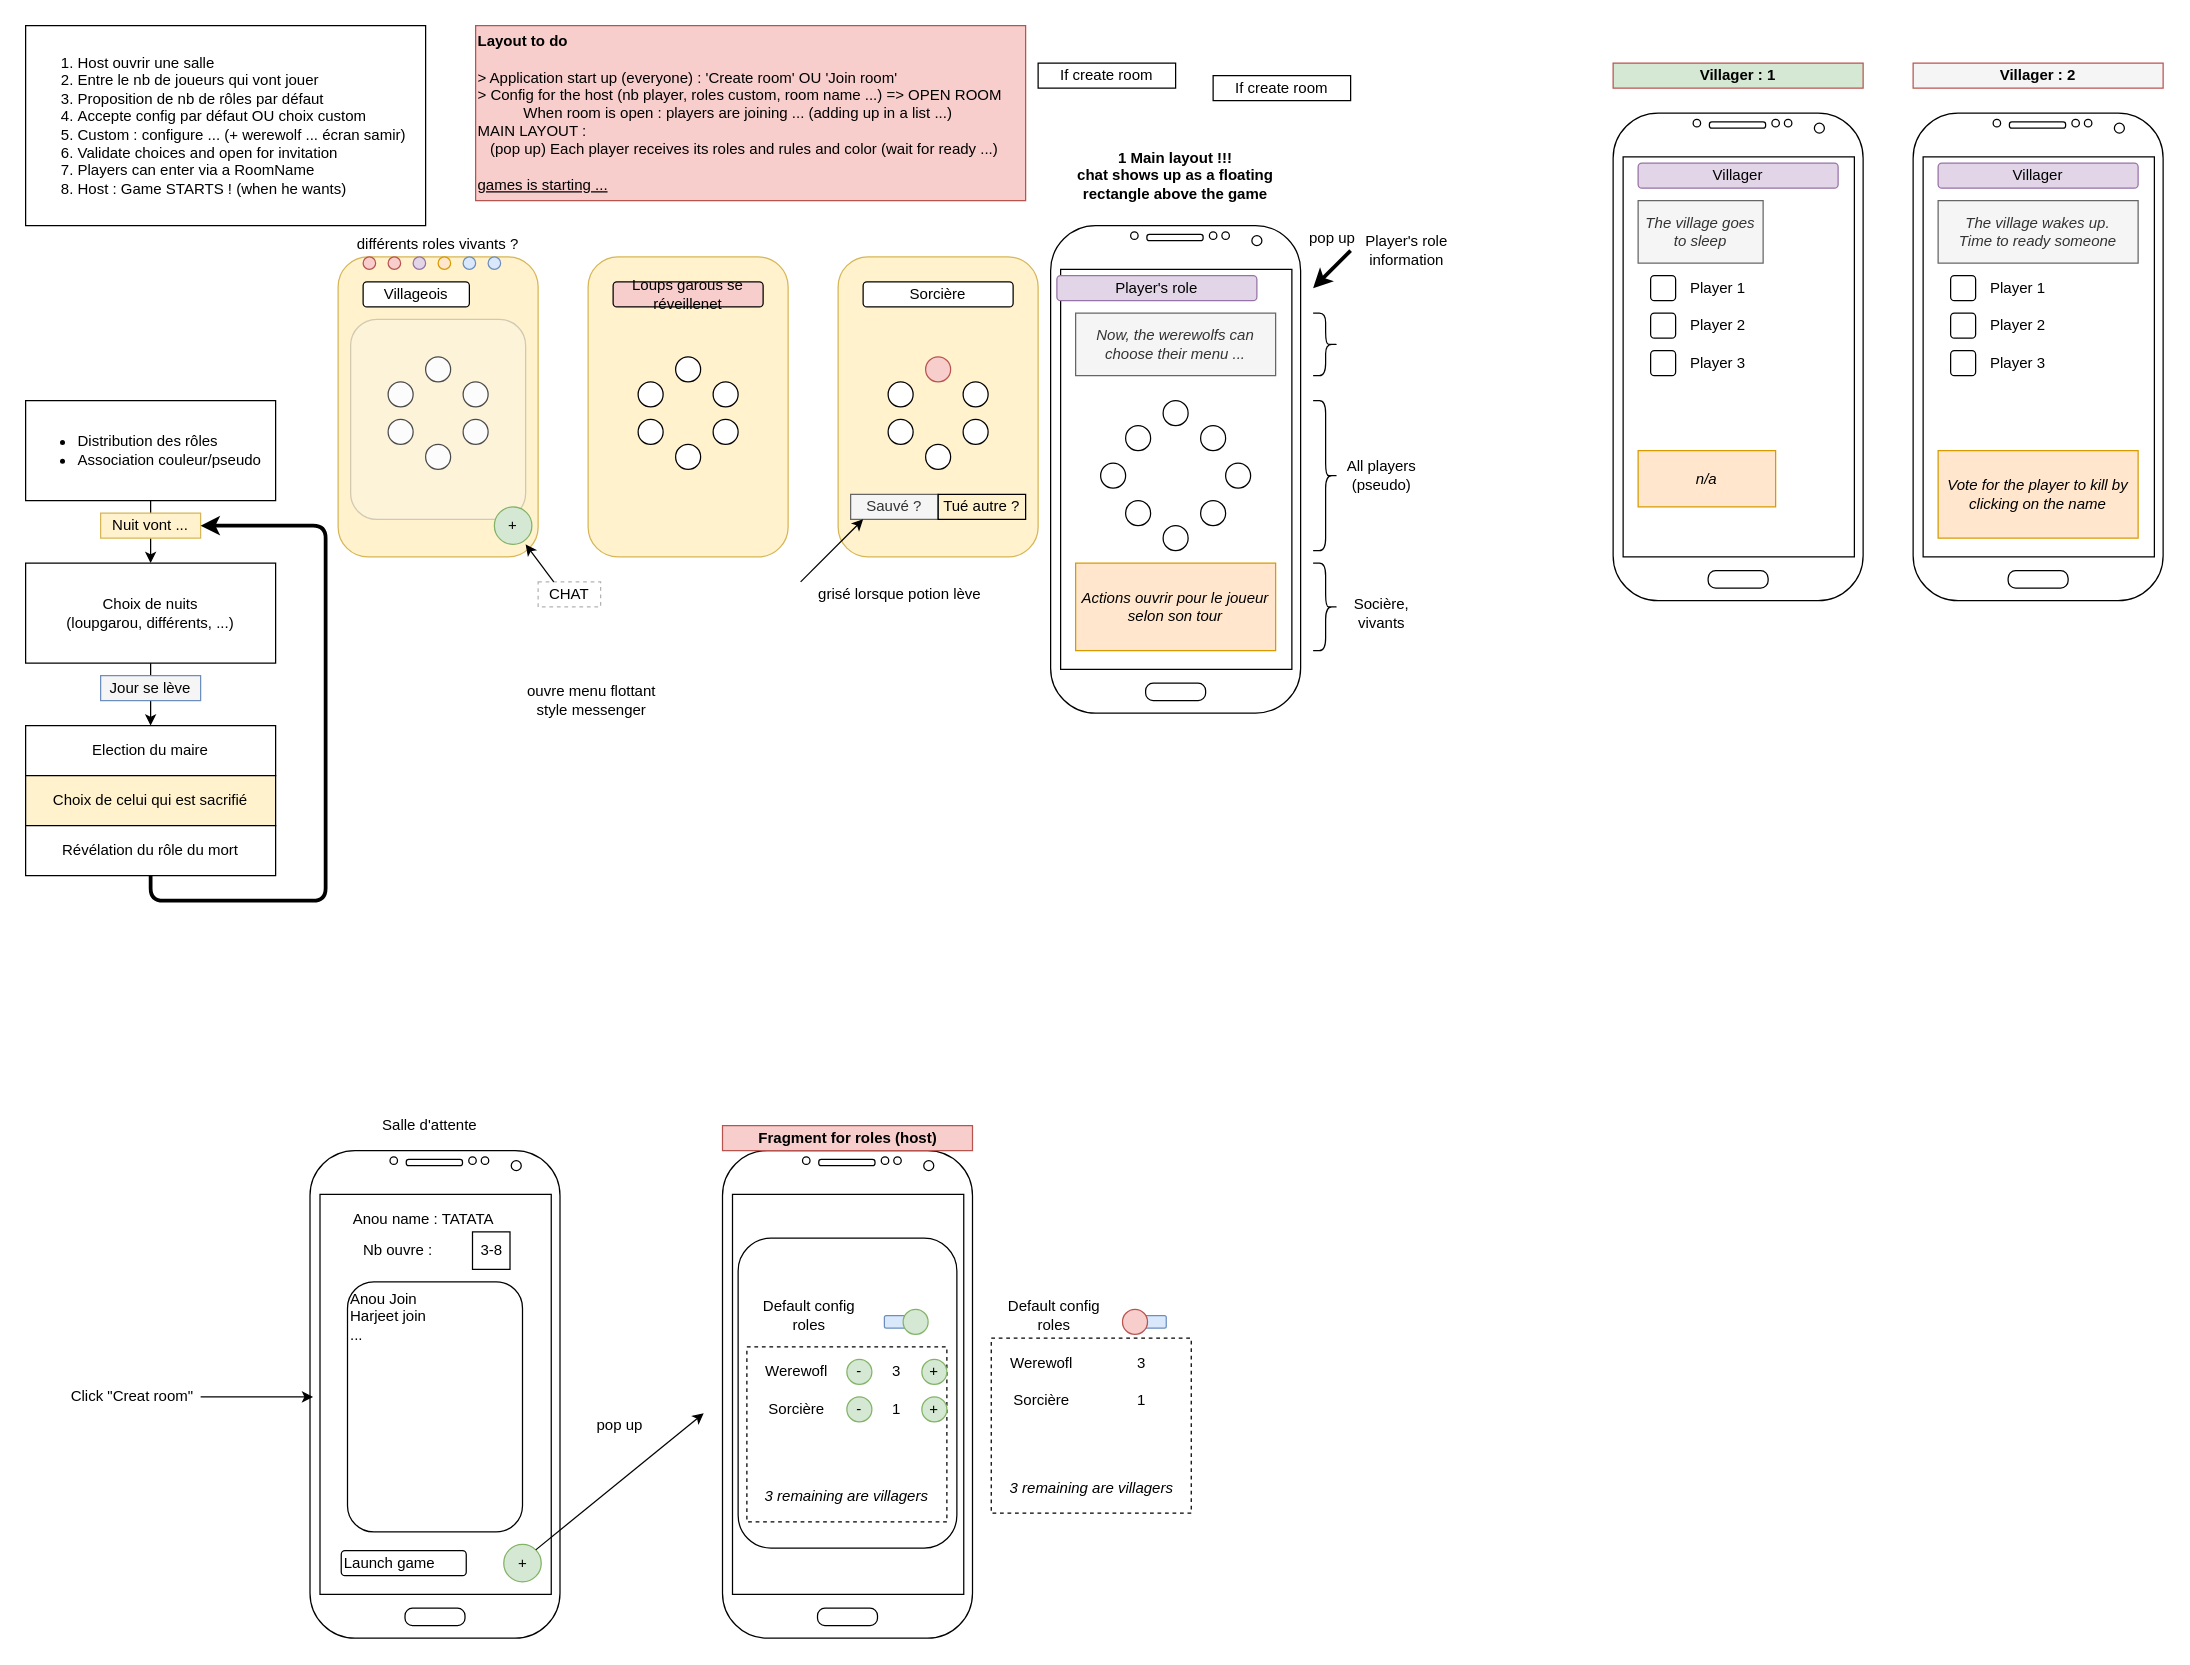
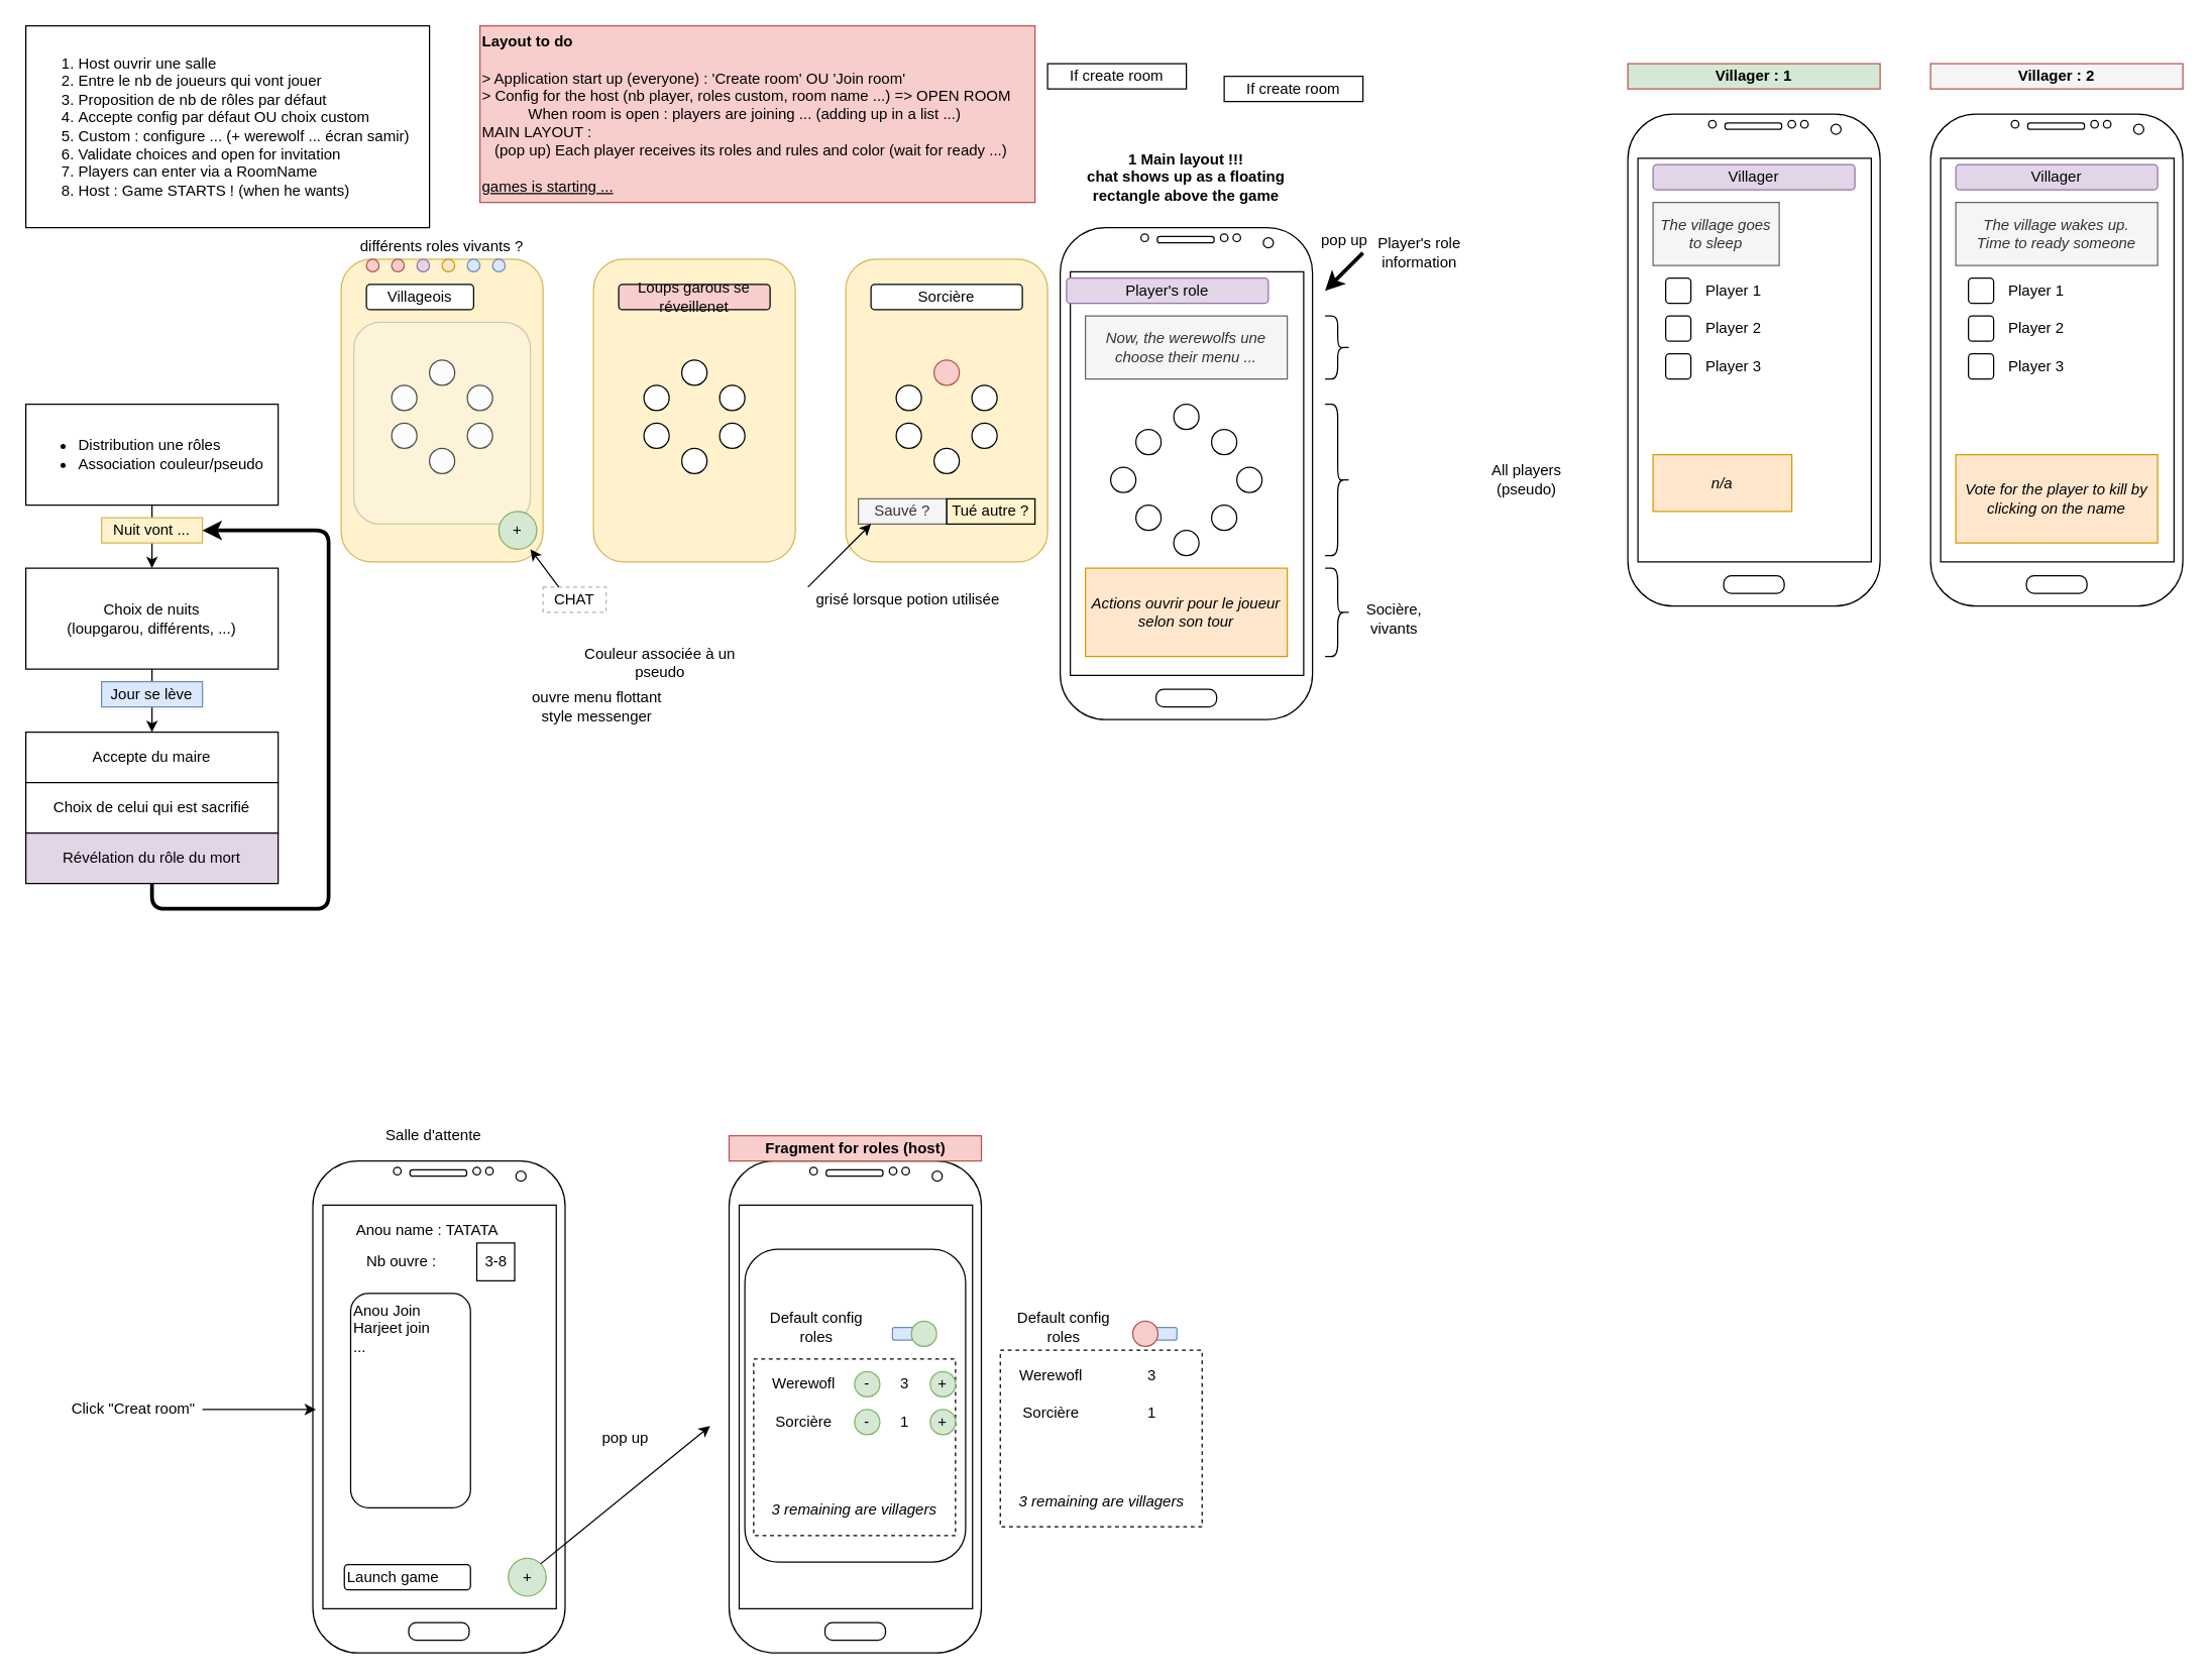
- <mxCell id="57" value="Now, the werewolfs can choose their menu ..." style="rounded=0;whiteSpace=wrap;html=1;strokeColor=#666666;fontStyle=2;fillColor=#f5f5f5;fontColor=#333333;" parent="1" vertex="1"><mxGeometry x="860" y="250" width="160" height="50" as="geometry" /></mxCell>
+ <mxCell id="57" value="Now, the werewolfs une choose their menu ..." style="rounded=0;whiteSpace=wrap;html=1;strokeColor=#666666;fontStyle=2;fillColor=#f5f5f5;fontColor=#333333;" parent="1" vertex="1"><mxGeometry x="860" y="250" width="160" height="50" as="geometry" /></mxCell>
- <mxCell id="4" value="&lt;ul&gt;&lt;li&gt;Distribution des rôles&lt;/li&gt;&lt;li&gt;Association couleur/pseudo&lt;/li&gt;&lt;/ul&gt;" style="rounded=0;whiteSpace=wrap;html=1;connectable=0;allowArrows=0;align=left;" parent="1" vertex="1"><mxGeometry x="20" y="320" width="200" height="80" as="geometry" /></mxCell>
+ <mxCell id="4" value="&lt;ul&gt;&lt;li&gt;Distribution une rôles&lt;/li&gt;&lt;li&gt;Association couleur/pseudo&lt;/li&gt;&lt;/ul&gt;" style="rounded=0;whiteSpace=wrap;html=1;connectable=0;allowArrows=0;align=left;" parent="1" vertex="1"><mxGeometry x="20" y="320" width="200" height="80" as="geometry" /></mxCell>
- <mxCell id="69" value="All players (pseudo)" style="text;html=1;strokeColor=none;fillColor=none;align=center;verticalAlign=middle;whiteSpace=wrap;rounded=0;" parent="1" vertex="1"><mxGeometry x="1070" y="360" width="70" height="40" as="geometry" /></mxCell>
+ <mxCell id="69" value="All players (pseudo)" style="text;html=1;strokeColor=none;fillColor=none;align=center;verticalAlign=middle;whiteSpace=wrap;rounded=0;" parent="1" vertex="1"><mxGeometry x="1175" y="360" width="70" height="40" as="geometry" /></mxCell>
- <mxCell id="59" value="grisé lorsque potion lève" style="text;html=1;strokeColor=none;fillColor=none;align=center;verticalAlign=middle;whiteSpace=wrap;rounded=0;" parent="1" vertex="1"><mxGeometry x="639" y="465" width="161" height="20" as="geometry" /></mxCell>
+ <mxCell id="59" value="grisé lorsque potion utilisée" style="text;html=1;strokeColor=none;fillColor=none;align=center;verticalAlign=middle;whiteSpace=wrap;rounded=0;" parent="1" vertex="1"><mxGeometry x="639" y="465" width="161" height="20" as="geometry" /></mxCell>
+ <mxCell id="70" value="Couleur associée à un pseudo" style="text;html=1;strokeColor=none;fillColor=none;align=center;verticalAlign=middle;whiteSpace=wrap;rounded=0;" parent="1" vertex="1"><mxGeometry x="450" y="515" width="146" height="20" as="geometry" /></mxCell>
- <mxCell id="37" value="Jour se lève" style="rounded=0;whiteSpace=wrap;html=1;fillColor=#f5f5f5;strokeColor=#6c8ebf;" parent="1" vertex="1"><mxGeometry x="80" y="540" width="80" height="20" as="geometry" /></mxCell>
+ <mxCell id="37" value="Jour se lève" style="rounded=0;whiteSpace=wrap;html=1;fillColor=#dae8fc;strokeColor=#6c8ebf;" parent="1" vertex="1"><mxGeometry x="80" y="540" width="80" height="20" as="geometry" /></mxCell>
- <mxCell id="36" value="Election du maire" style="rounded=0;whiteSpace=wrap;html=1;connectable=0;allowArrows=0;" parent="1" vertex="1"><mxGeometry x="20" y="580" width="200" height="40" as="geometry" /></mxCell>
+ <mxCell id="36" value="Accepte du maire" style="rounded=0;whiteSpace=wrap;html=1;connectable=0;allowArrows=0;" parent="1" vertex="1"><mxGeometry x="20" y="580" width="200" height="40" as="geometry" /></mxCell>
- <mxCell id="38" value="Choix de celui qui est sacrifié" style="rounded=0;whiteSpace=wrap;html=1;connectable=0;allowArrows=0;fillColor=#fff2cc;" parent="1" vertex="1"><mxGeometry x="20" y="620" width="200" height="40" as="geometry" /></mxCell>
+ <mxCell id="38" value="Choix de celui qui est sacrifié" style="rounded=0;whiteSpace=wrap;html=1;connectable=0;allowArrows=0;" parent="1" vertex="1"><mxGeometry x="20" y="620" width="200" height="40" as="geometry" /></mxCell>
- <mxCell id="39" value="Révélation du rôle du mort" style="rounded=0;whiteSpace=wrap;html=1;connectable=0;allowArrows=0;" parent="1" vertex="1"><mxGeometry x="20" y="660" width="200" height="40" as="geometry" /></mxCell>
+ <mxCell id="39" value="Révélation du rôle du mort" style="rounded=0;whiteSpace=wrap;html=1;connectable=0;allowArrows=0;fillColor=#e1d5e7;" parent="1" vertex="1"><mxGeometry x="20" y="660" width="200" height="40" as="geometry" /></mxCell>
- <mxCell id="99" value="Anou Join&lt;br&gt;Harjeet join&lt;br&gt;..." style="rounded=1;whiteSpace=wrap;html=1;strokeColor=#000000;fillColor=none;align=left;verticalAlign=top;" parent="1" vertex="1"><mxGeometry x="277.5" y="1025" width="140" height="200" as="geometry" /></mxCell>
+ <mxCell id="99" value="Anou Join&lt;br&gt;Harjeet join&lt;br&gt;..." style="rounded=1;whiteSpace=wrap;html=1;strokeColor=#000000;fillColor=none;align=left;verticalAlign=top;" parent="1" vertex="1"><mxGeometry x="277.5" y="1025" width="95" height="170" as="geometry" /></mxCell>
